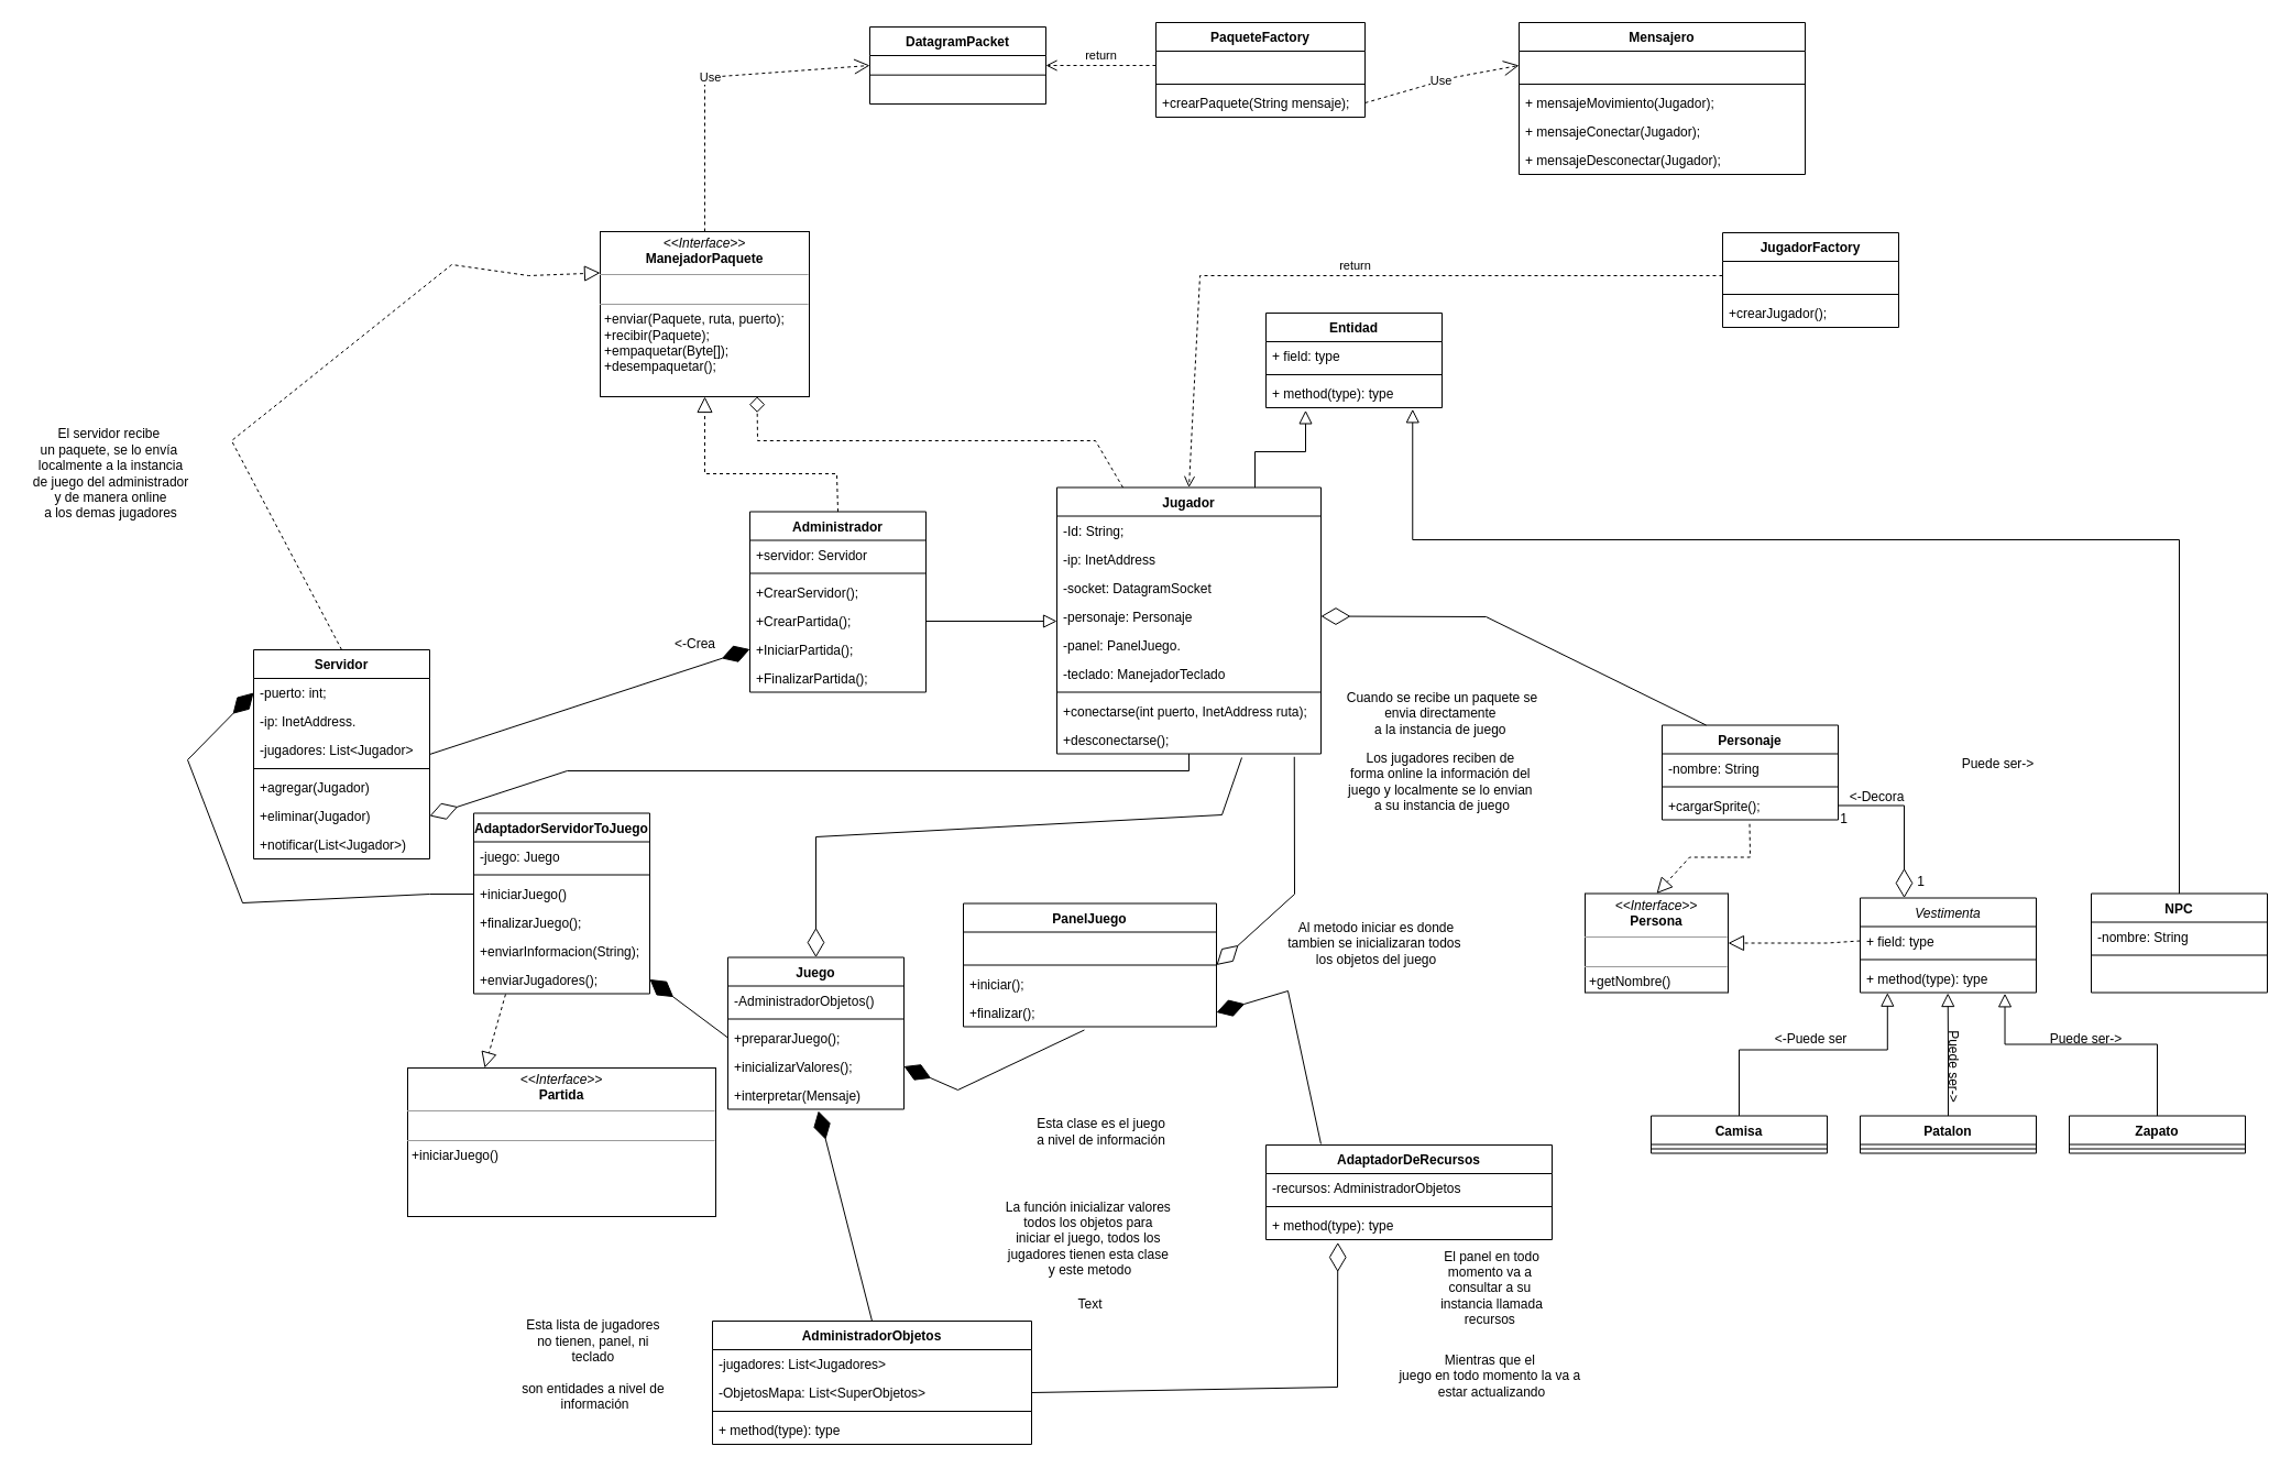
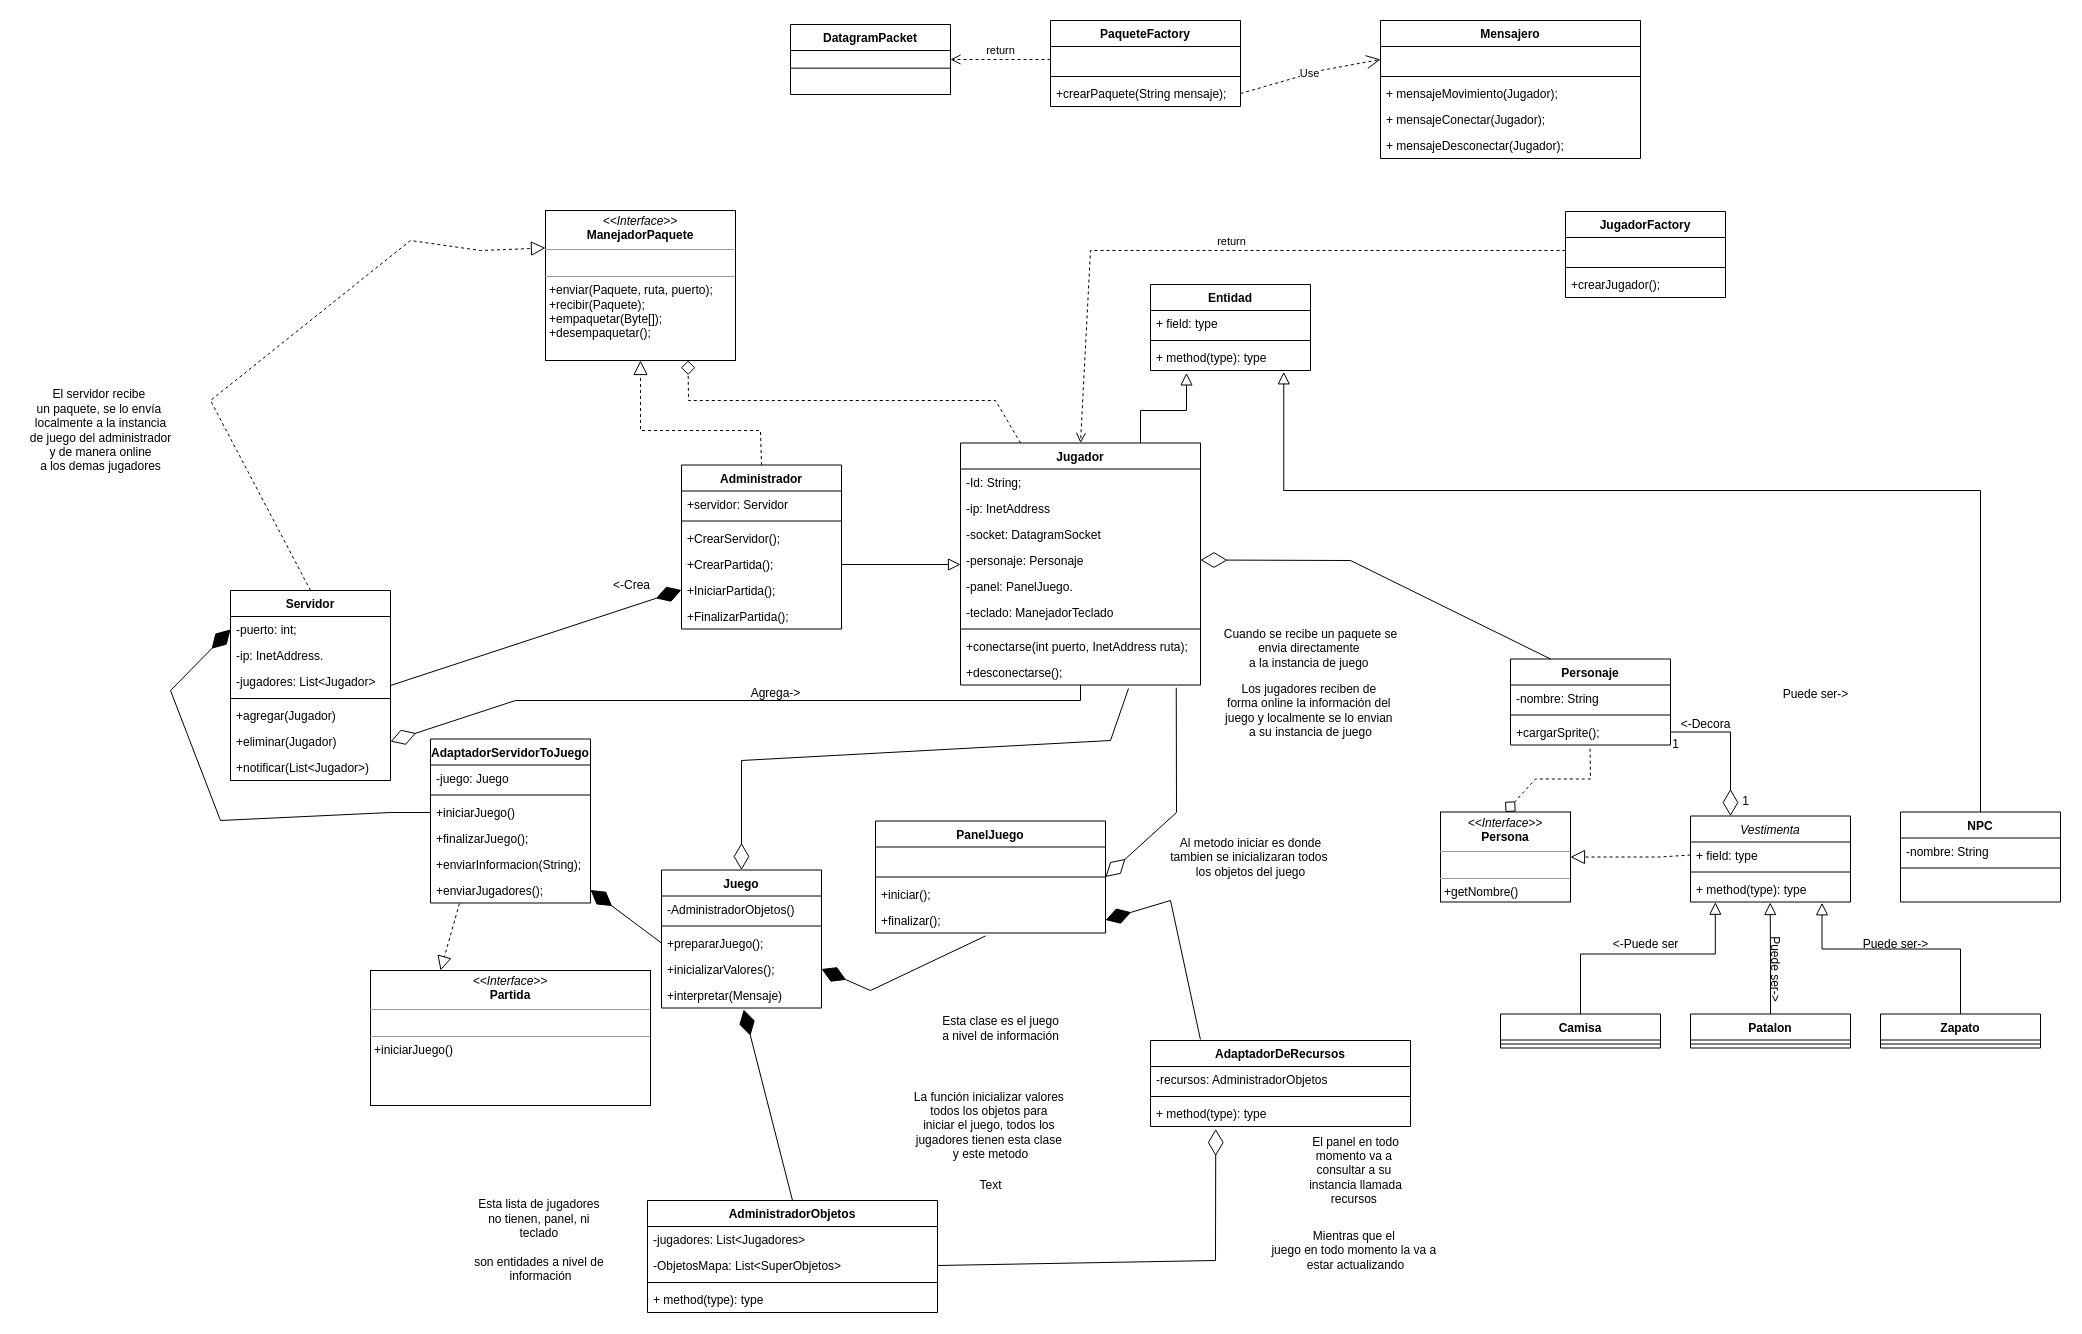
- <mxCell id="63" value="Use" style="endArrow=open;endSize=12;dashed=1;html=1;rounded=0;exitX=0.5;exitY=0;exitDx=0;exitDy=0;entryX=0;entryY=0.5;entryDx=0;entryDy=0;" parent="1" source="61" target="65" edge="1"><mxGeometry width="160" relative="1" as="geometry"><mxPoint x="615" y="100" as="sourcePoint" /><mxPoint x="740" y="90" as="targetPoint" /><Array as="points"><mxPoint x="640" y="70" /></Array></mxGeometry></mxCell>
+ <mxCell id="73" value="Agrega-&amp;gt;" style="text;html=1;align=center;verticalAlign=middle;resizable=0;points=[];autosize=1;strokeColor=none;fillColor=none;" parent="1" vertex="1"><mxGeometry x="740" y="678" width="70" height="30" as="geometry" /></mxCell>
- <mxCell id="40" value="" style="endArrow=block;dashed=1;endFill=0;endSize=12;html=1;rounded=0;exitX=0.497;exitY=1.143;exitDx=0;exitDy=0;entryX=0.5;entryY=0;entryDx=0;entryDy=0;exitPerimeter=0;" parent="1" source="23" target="34" edge="1"><mxGeometry width="160" relative="1" as="geometry"><mxPoint x="1700" y="862.5" as="sourcePoint" /><mxPoint x="1560" y="898.5" as="targetPoint" /><Array as="points"><mxPoint x="1590" y="778.5" /><mxPoint x="1535" y="778.5" /></Array></mxGeometry></mxCell>
+ <mxCell id="40" value="" style="endArrow=diamond;dashed=1;endFill=0;endSize=12;html=1;rounded=0;exitX=0.497;exitY=1.143;exitDx=0;exitDy=0;entryX=0.5;entryY=0;entryDx=0;entryDy=0;exitPerimeter=0;" parent="1" source="23" target="34" edge="1"><mxGeometry width="160" relative="1" as="geometry"><mxPoint x="1700" y="862.5" as="sourcePoint" /><mxPoint x="1560" y="898.5" as="targetPoint" /><Array as="points"><mxPoint x="1590" y="778.5" /><mxPoint x="1535" y="778.5" /></Array></mxGeometry></mxCell>
